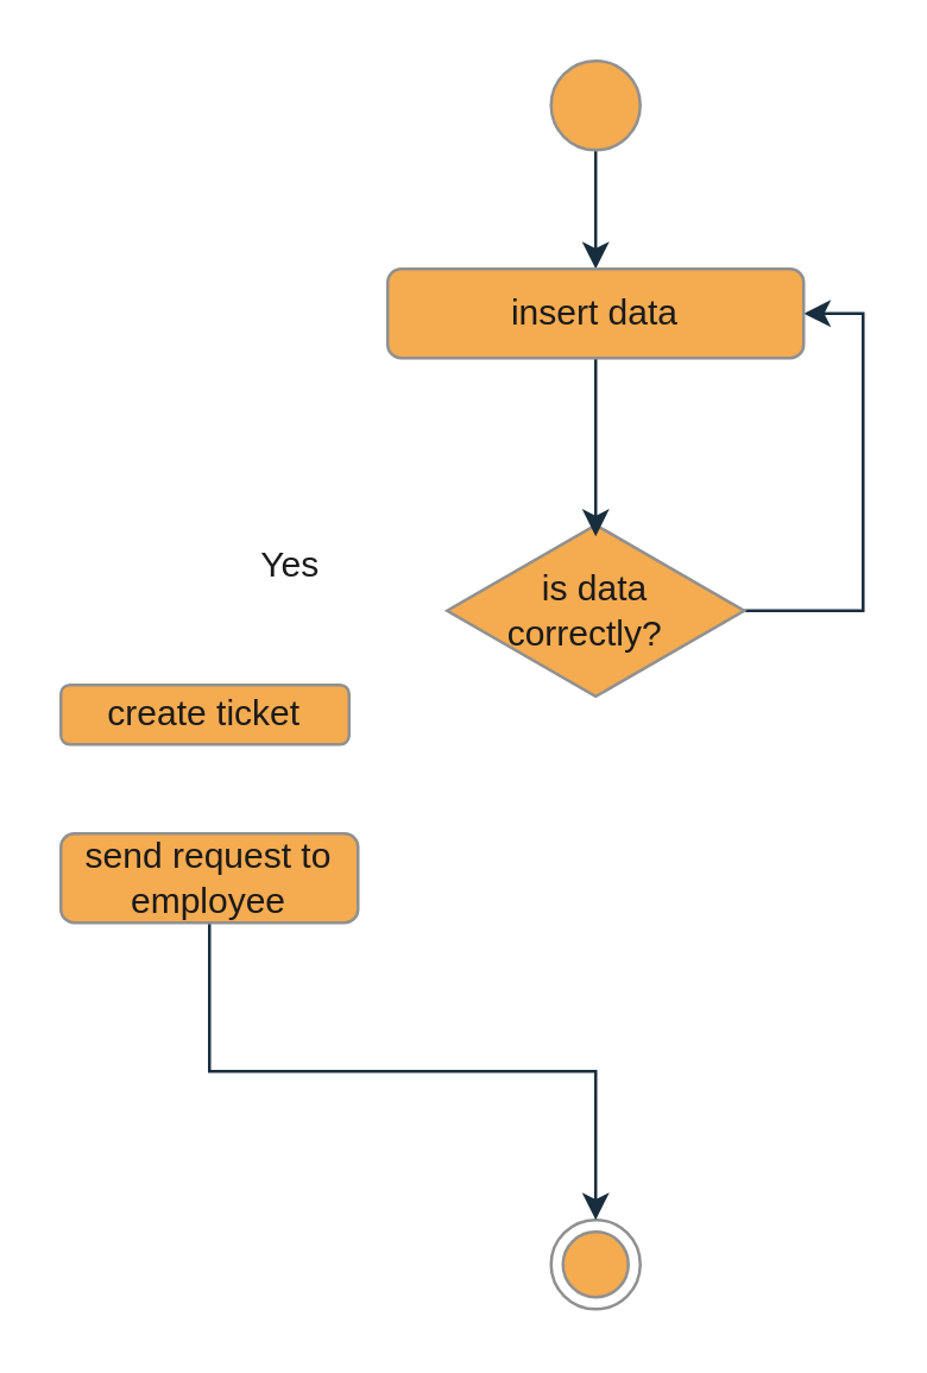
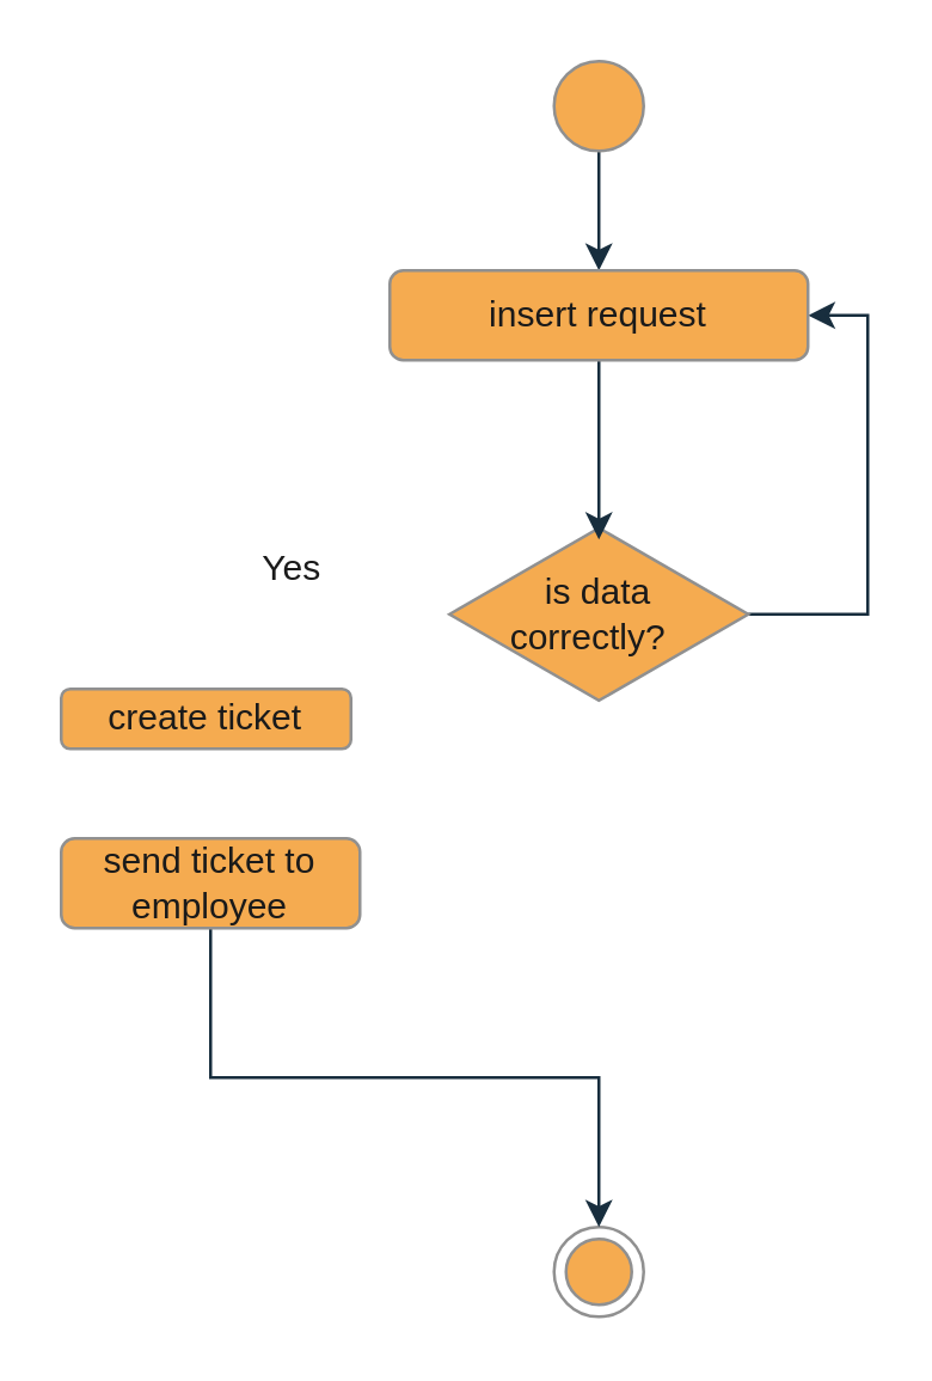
- <mxCell id="12" value="insert data" style="rounded=1;whiteSpace=wrap;html=1;labelBackgroundColor=none;fillColor=#F5AB50;strokeColor=#909090;fontColor=#1A1A1A;" vertex="1" parent="1"><mxGeometry x="130" y="90" width="139.99" height="30" as="geometry" /></mxCell>
+ <mxCell id="12" value="insert request" style="rounded=1;whiteSpace=wrap;html=1;labelBackgroundColor=none;fillColor=#F5AB50;strokeColor=#909090;fontColor=#1A1A1A;" vertex="1" parent="1"><mxGeometry x="130" y="90" width="139.99" height="30" as="geometry" /></mxCell>
- <mxCell id="10" value="send request to employee" style="rounded=1;whiteSpace=wrap;html=1;strokeColor=#909090;fontColor=#1A1A1A;fillColor=#F5AB50;labelBackgroundColor=none;" vertex="1" parent="1"><mxGeometry x="20" y="280" width="100" height="30" as="geometry" /></mxCell>
+ <mxCell id="10" value="send ticket to employee" style="rounded=1;whiteSpace=wrap;html=1;strokeColor=#909090;fontColor=#1A1A1A;fillColor=#F5AB50;labelBackgroundColor=none;" vertex="1" parent="1"><mxGeometry x="20" y="280" width="100" height="30" as="geometry" /></mxCell>
